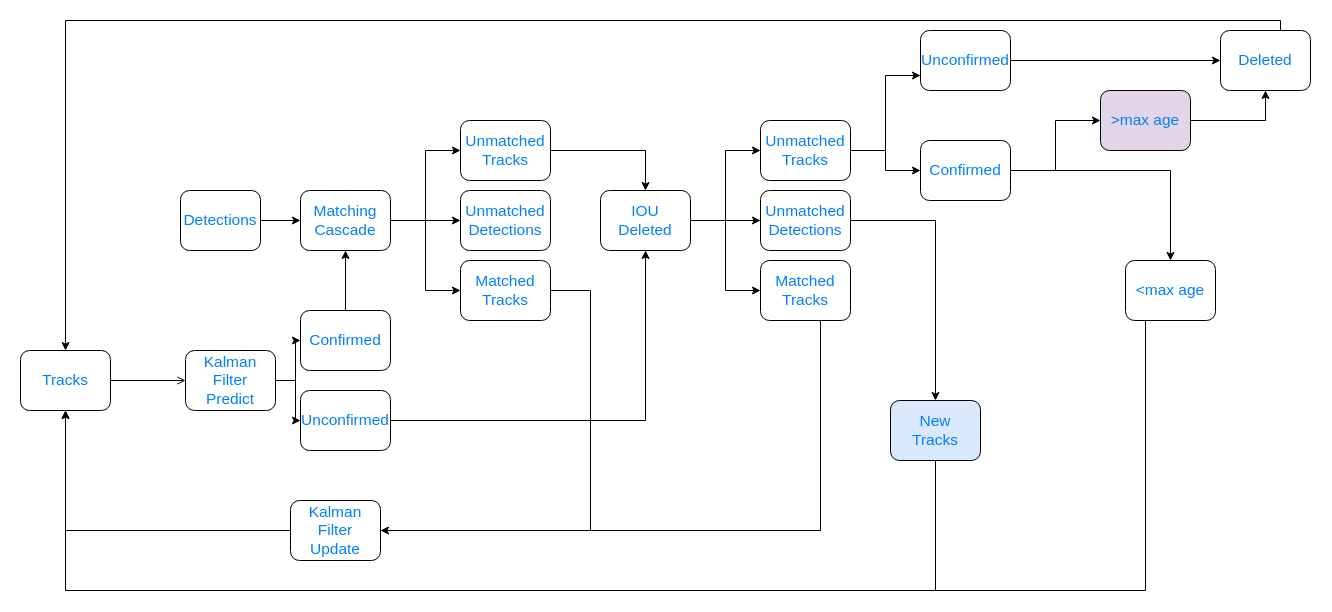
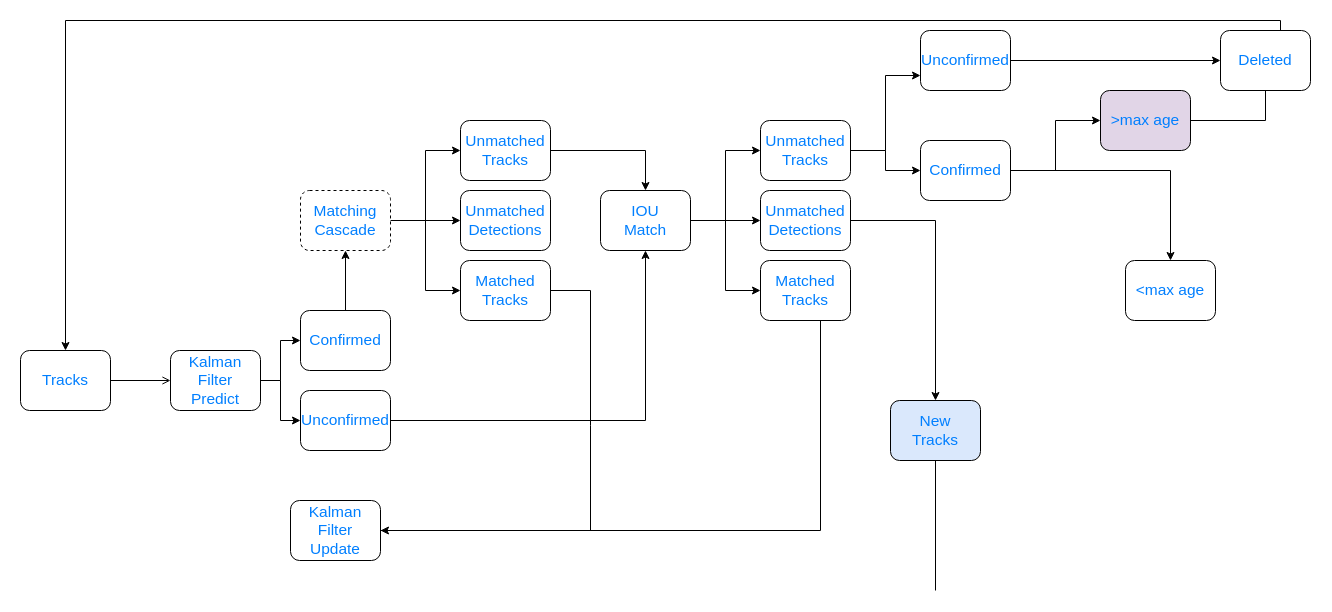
- <mxCell id="39" style="edgeStyle=orthogonalEdgeStyle;rounded=0;orthogonalLoop=1;jettySize=auto;html=1;entryX=0.5;entryY=1;entryDx=0;entryDy=0;fontSize=15.5;fontColor=#007FFF;" edge="1" parent="1" source="40" target="45"><mxGeometry relative="1" as="geometry" /></mxCell>
+ <mxCell id="39" style="edgeStyle=orthogonalEdgeStyle;rounded=0;orthogonalLoop=1;jettySize=auto;html=1;entryX=0.5;entryY=1;entryDx=0;entryDy=0;fontSize=15.5;fontColor=#007FFF;endArrow=none;" edge="1" parent="1" source="40" target="45"><mxGeometry relative="1" as="geometry" /></mxCell>
- <mxCell id="12" value="Detections" style="rounded=1;whiteSpace=wrap;html=1;align=center;fontSize=15.5;fontColor=#007FFF;" vertex="1" parent="1"><mxGeometry x="180" y="190" width="80" height="60" as="geometry" /></mxCell>
- <mxCell id="11" style="edgeStyle=orthogonalEdgeStyle;rounded=0;orthogonalLoop=1;jettySize=auto;html=1;entryX=0;entryY=0.5;entryDx=0;entryDy=0;fontSize=15.5;fontColor=#007FFF;" edge="1" parent="1" source="12" target="16"><mxGeometry relative="1" as="geometry" /></mxCell>
- <mxCell id="16" value="Matching&lt;br style=&quot;font-size: 15.5px;&quot;&gt;Cascade" style="rounded=1;whiteSpace=wrap;html=1;align=center;fontSize=15.5;fontColor=#007FFF;" vertex="1" parent="1"><mxGeometry x="300" y="190" width="90" height="60" as="geometry" /></mxCell>
+ <mxCell id="16" value="Matching&lt;br style=&quot;font-size: 15.5px;&quot;&gt;Cascade" style="rounded=1;whiteSpace=wrap;html=1;align=center;fontSize=15.5;fontColor=#007FFF;dashed=1;" vertex="1" parent="1"><mxGeometry x="300" y="190" width="90" height="60" as="geometry" /></mxCell>
- <mxCell id="24" value="IOU&lt;br style=&quot;font-size: 15.5px;&quot;&gt;Deleted" style="rounded=1;whiteSpace=wrap;html=1;align=center;fontSize=15.5;fontColor=#007FFF;" vertex="1" parent="1"><mxGeometry x="600" y="190" width="90" height="60" as="geometry" /></mxCell>
+ <mxCell id="24" value="IOU&lt;br style=&quot;font-size: 15.5px;&quot;&gt;Match" style="rounded=1;whiteSpace=wrap;html=1;align=center;fontSize=15.5;fontColor=#007FFF;" vertex="1" parent="1"><mxGeometry x="600" y="190" width="90" height="60" as="geometry" /></mxCell>
- <mxCell id="6" value="&lt;div style=&quot;font-size: 15.5px;&quot; align=&quot;center&quot;&gt;Kalman Filter &lt;br style=&quot;font-size: 15.5px;&quot;&gt;Predict&lt;/div&gt;" style="rounded=1;whiteSpace=wrap;html=1;align=center;fontSize=15.5;fontColor=#007FFF;" vertex="1" parent="1"><mxGeometry x="185" y="350" width="90" height="60" as="geometry" /></mxCell>
+ <mxCell id="6" value="&lt;div style=&quot;font-size: 15.5px;&quot; align=&quot;center&quot;&gt;Kalman Filter &lt;br style=&quot;font-size: 15.5px;&quot;&gt;Predict&lt;/div&gt;" style="rounded=1;whiteSpace=wrap;html=1;align=center;fontSize=15.5;fontColor=#007FFF;" vertex="1" parent="1"><mxGeometry x="170" y="350" width="90" height="60" as="geometry" /></mxCell>
- <mxCell id="27" style="edgeStyle=orthogonalEdgeStyle;rounded=0;orthogonalLoop=1;jettySize=auto;html=1;entryX=0.5;entryY=1;entryDx=0;entryDy=0;fontSize=15.5;fontColor=#007FFF;" edge="1" parent="1" source="28" target="3"><mxGeometry relative="1" as="geometry" /></mxCell>
- <mxCell id="41" style="edgeStyle=orthogonalEdgeStyle;rounded=0;orthogonalLoop=1;jettySize=auto;html=1;fontSize=15.5;fontColor=#007FFF;" edge="1" parent="1" source="42" target="3"><mxGeometry relative="1" as="geometry"><Array as="points"><mxPoint x="1145" y="590" /><mxPoint x="65" y="590" /></Array></mxGeometry></mxCell>
